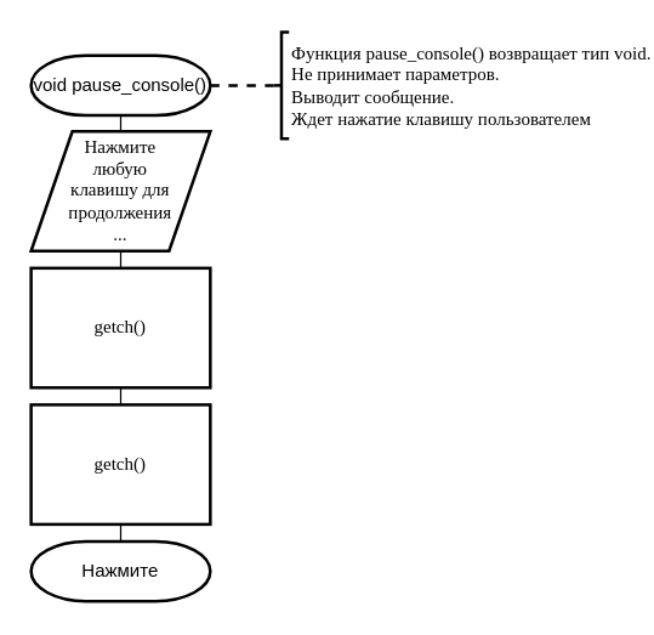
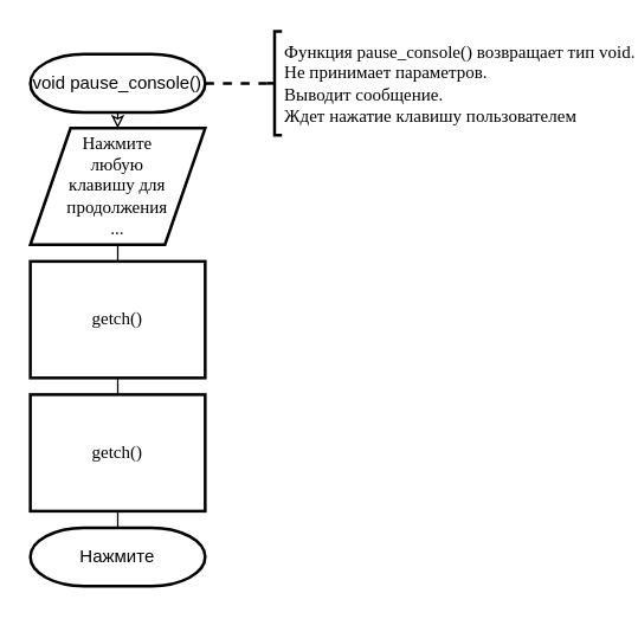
- <mxCell id="2" style="edgeStyle=orthogonalEdgeStyle;rounded=0;orthogonalLoop=1;jettySize=auto;html=1;exitX=0.5;exitY=1;exitDx=0;exitDy=0;exitPerimeter=0;entryX=0.5;entryY=0;entryDx=0;entryDy=0;fontFamily=Times New Roman;endArrow=none;endFill=0;" parent="1" source="4" target="6" edge="1"><mxGeometry relative="1" as="geometry" /></mxCell>
+ <mxCell id="2" style="edgeStyle=orthogonalEdgeStyle;rounded=0;orthogonalLoop=1;jettySize=auto;html=1;exitX=0.5;exitY=1;exitDx=0;exitDy=0;exitPerimeter=0;entryX=0.5;entryY=0;entryDx=0;entryDy=0;fontFamily=Times New Roman;endArrow=classic;endFill=0;" parent="1" source="4" target="6" edge="1"><mxGeometry relative="1" as="geometry" /></mxCell>
